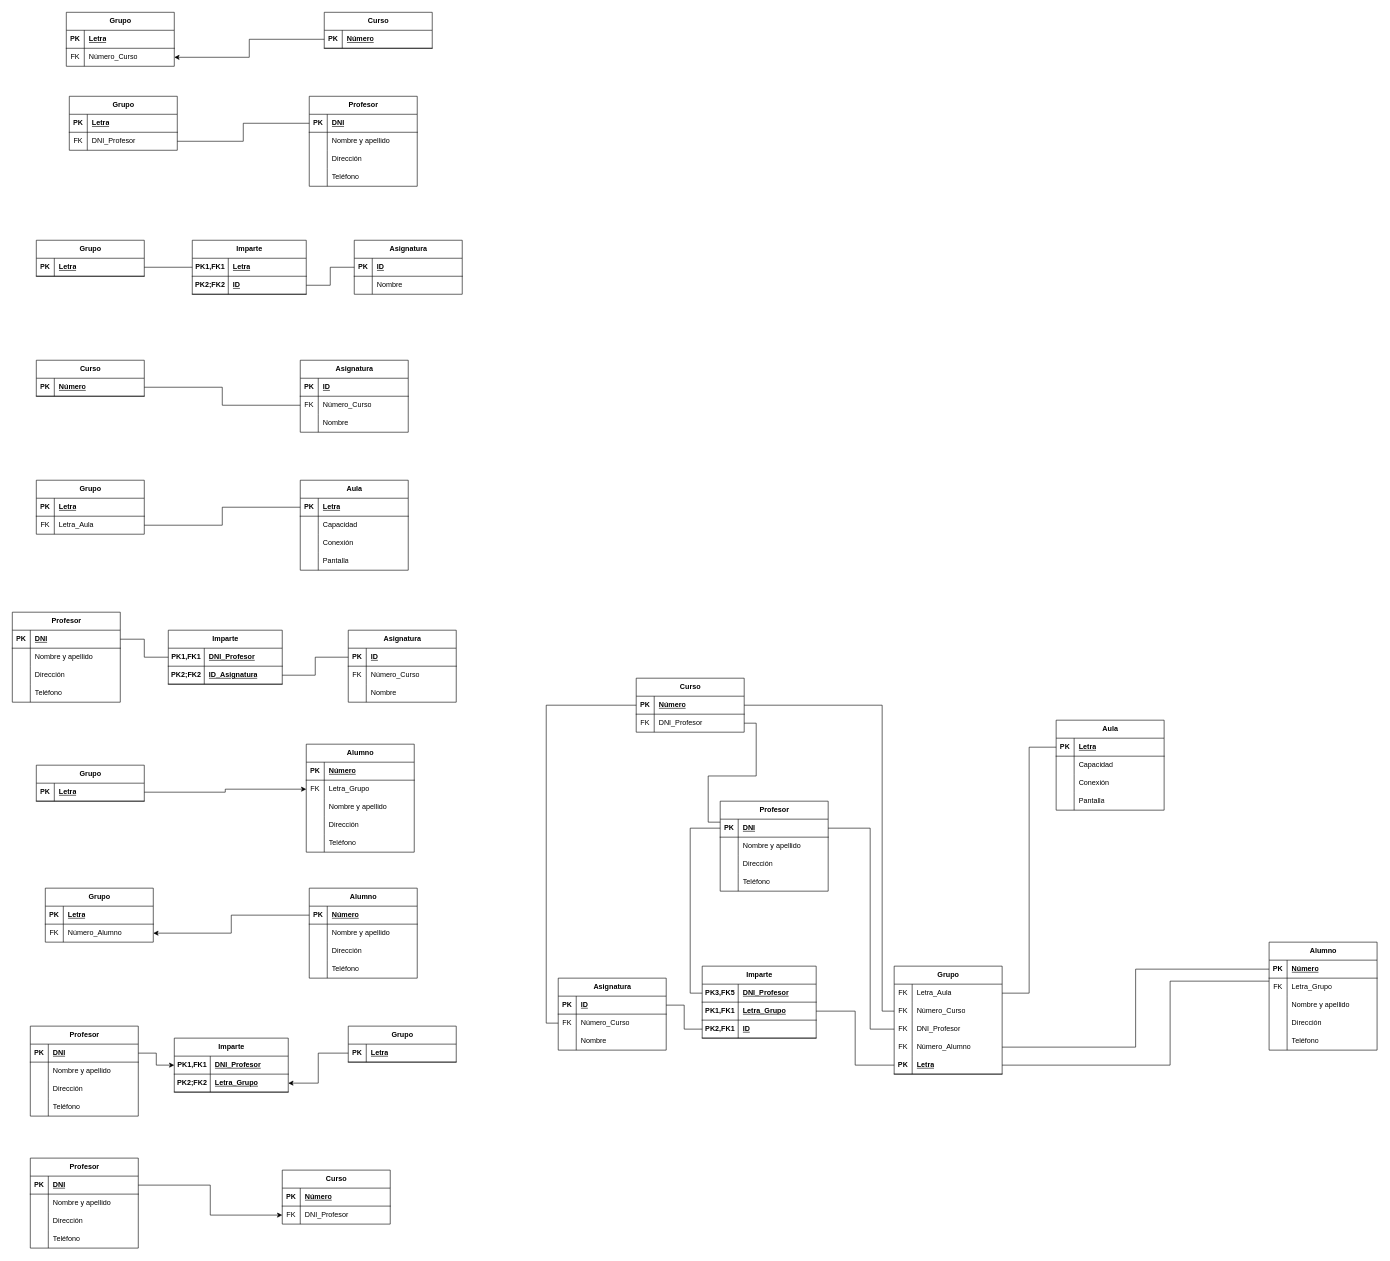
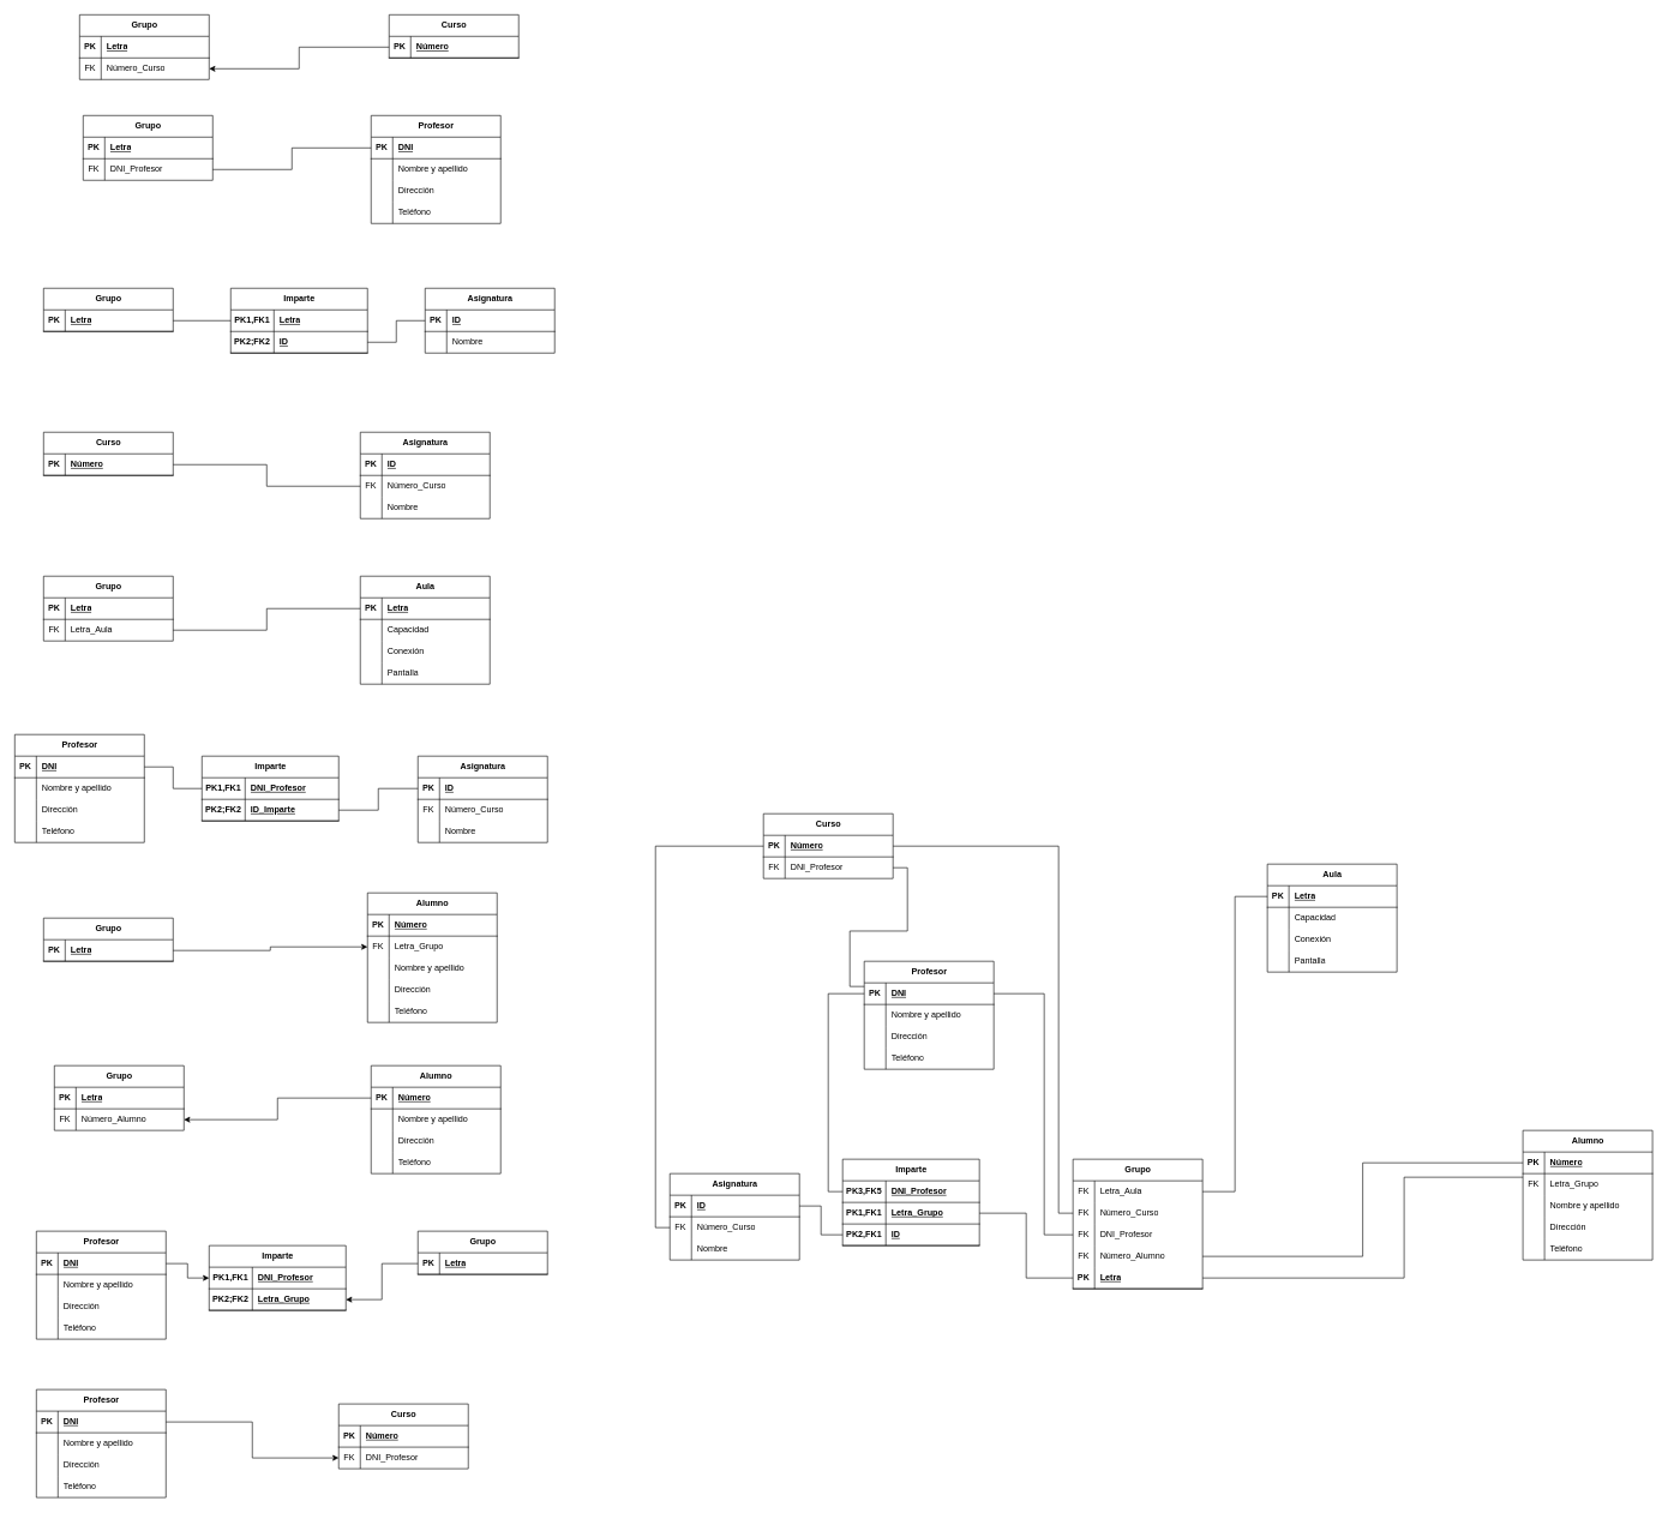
- <mxCell id="162" value="ID_Asignatura" style="shape=partialRectangle;connectable=0;fillColor=none;top=0;left=0;bottom=0;right=0;align=left;spacingLeft=6;fontStyle=5;overflow=hidden;whiteSpace=wrap;html=1;" vertex="1" parent="160"><mxGeometry x="60" width="130" height="30" as="geometry"><mxRectangle width="130" height="30" as="alternateBounds" /></mxGeometry></mxCell>
+ <mxCell id="162" value="ID_Imparte" style="shape=partialRectangle;connectable=0;fillColor=none;top=0;left=0;bottom=0;right=0;align=left;spacingLeft=6;fontStyle=5;overflow=hidden;whiteSpace=wrap;html=1;" vertex="1" parent="160"><mxGeometry x="60" width="130" height="30" as="geometry"><mxRectangle width="130" height="30" as="alternateBounds" /></mxGeometry></mxCell>
